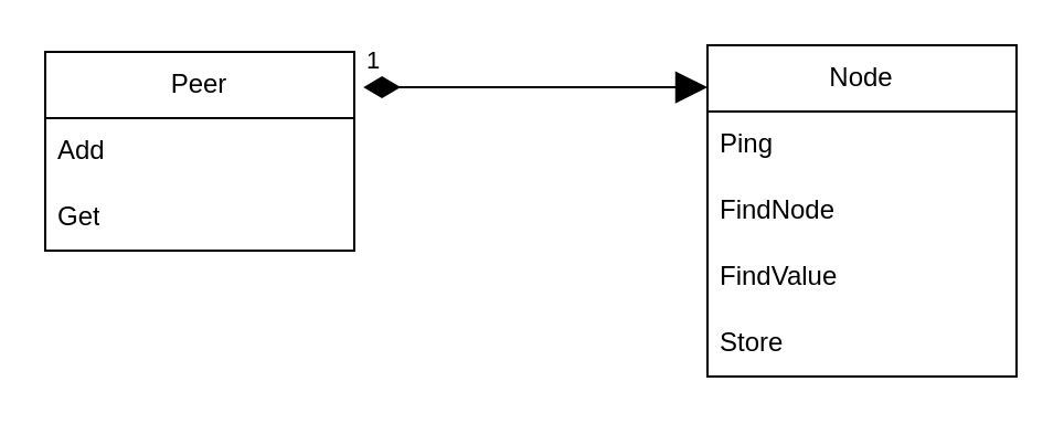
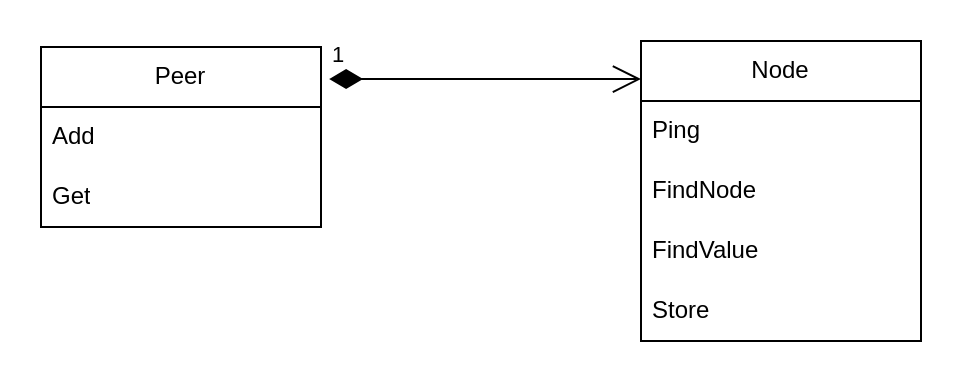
- <mxCell id="10" value="1" style="endArrow=block;html=1;endSize=12;startArrow=diamondThin;startSize=14;startFill=1;edgeStyle=orthogonalEdgeStyle;align=left;verticalAlign=bottom;rounded=0;entryX=0;entryY=0.127;entryDx=0;entryDy=0;entryPerimeter=0;exitX=1.029;exitY=0.178;exitDx=0;exitDy=0;exitPerimeter=0;" edge="1" parent="1" source="7" target="2"><mxGeometry x="-1" y="3" relative="1" as="geometry"><mxPoint x="160" y="43" as="sourcePoint" /><mxPoint x="320" y="43" as="targetPoint" /></mxGeometry></mxCell>
+ <mxCell id="10" value="1" style="endArrow=open;html=1;endSize=12;startArrow=diamondThin;startSize=14;startFill=1;edgeStyle=orthogonalEdgeStyle;align=left;verticalAlign=bottom;rounded=0;entryX=0;entryY=0.127;entryDx=0;entryDy=0;entryPerimeter=0;exitX=1.029;exitY=0.178;exitDx=0;exitDy=0;exitPerimeter=0;" edge="1" parent="1" source="7" target="2"><mxGeometry x="-1" y="3" relative="1" as="geometry"><mxPoint x="160" y="43" as="sourcePoint" /><mxPoint x="320" y="43" as="targetPoint" /></mxGeometry></mxCell>
